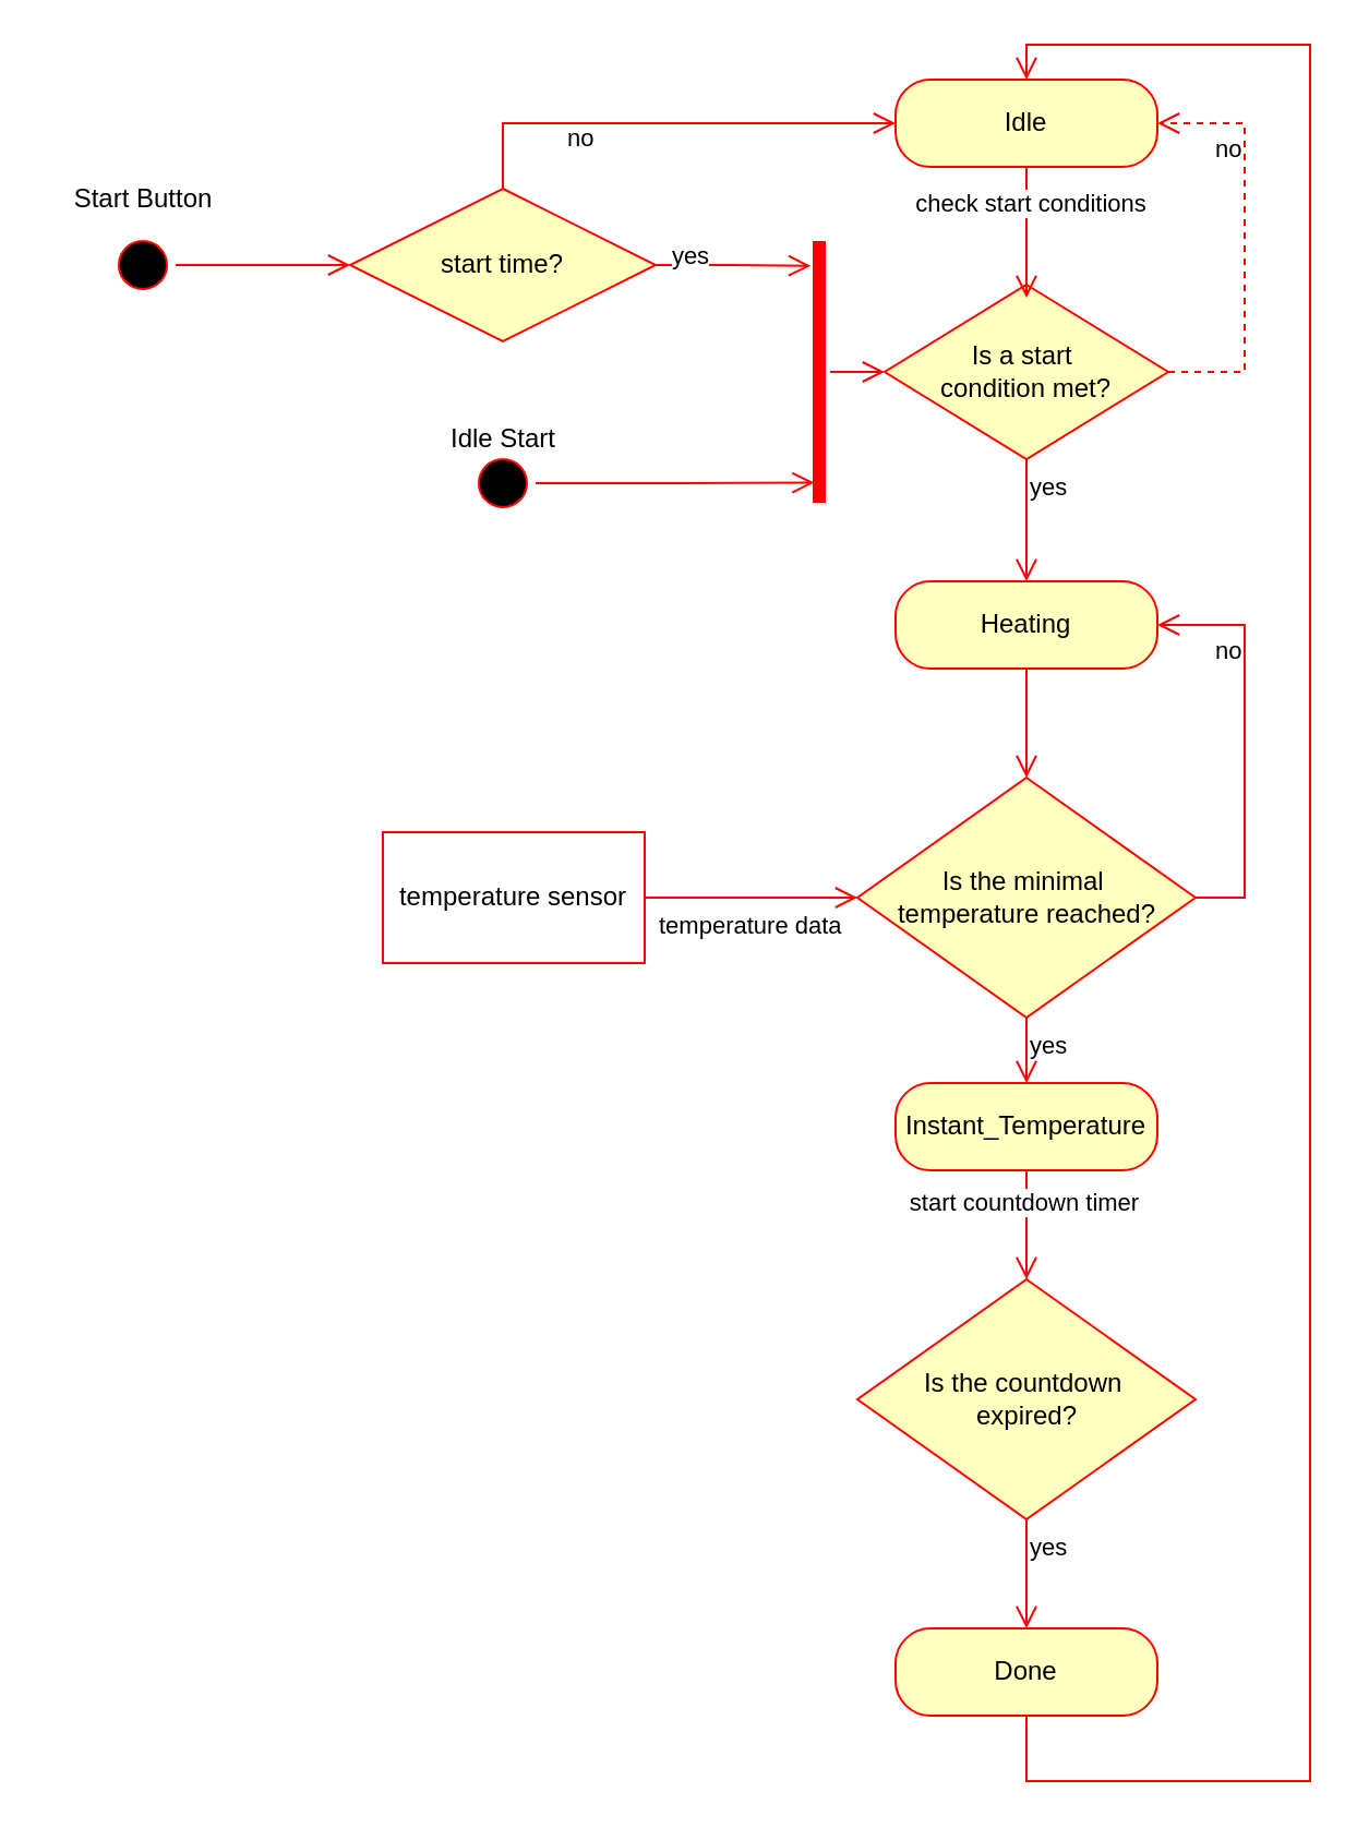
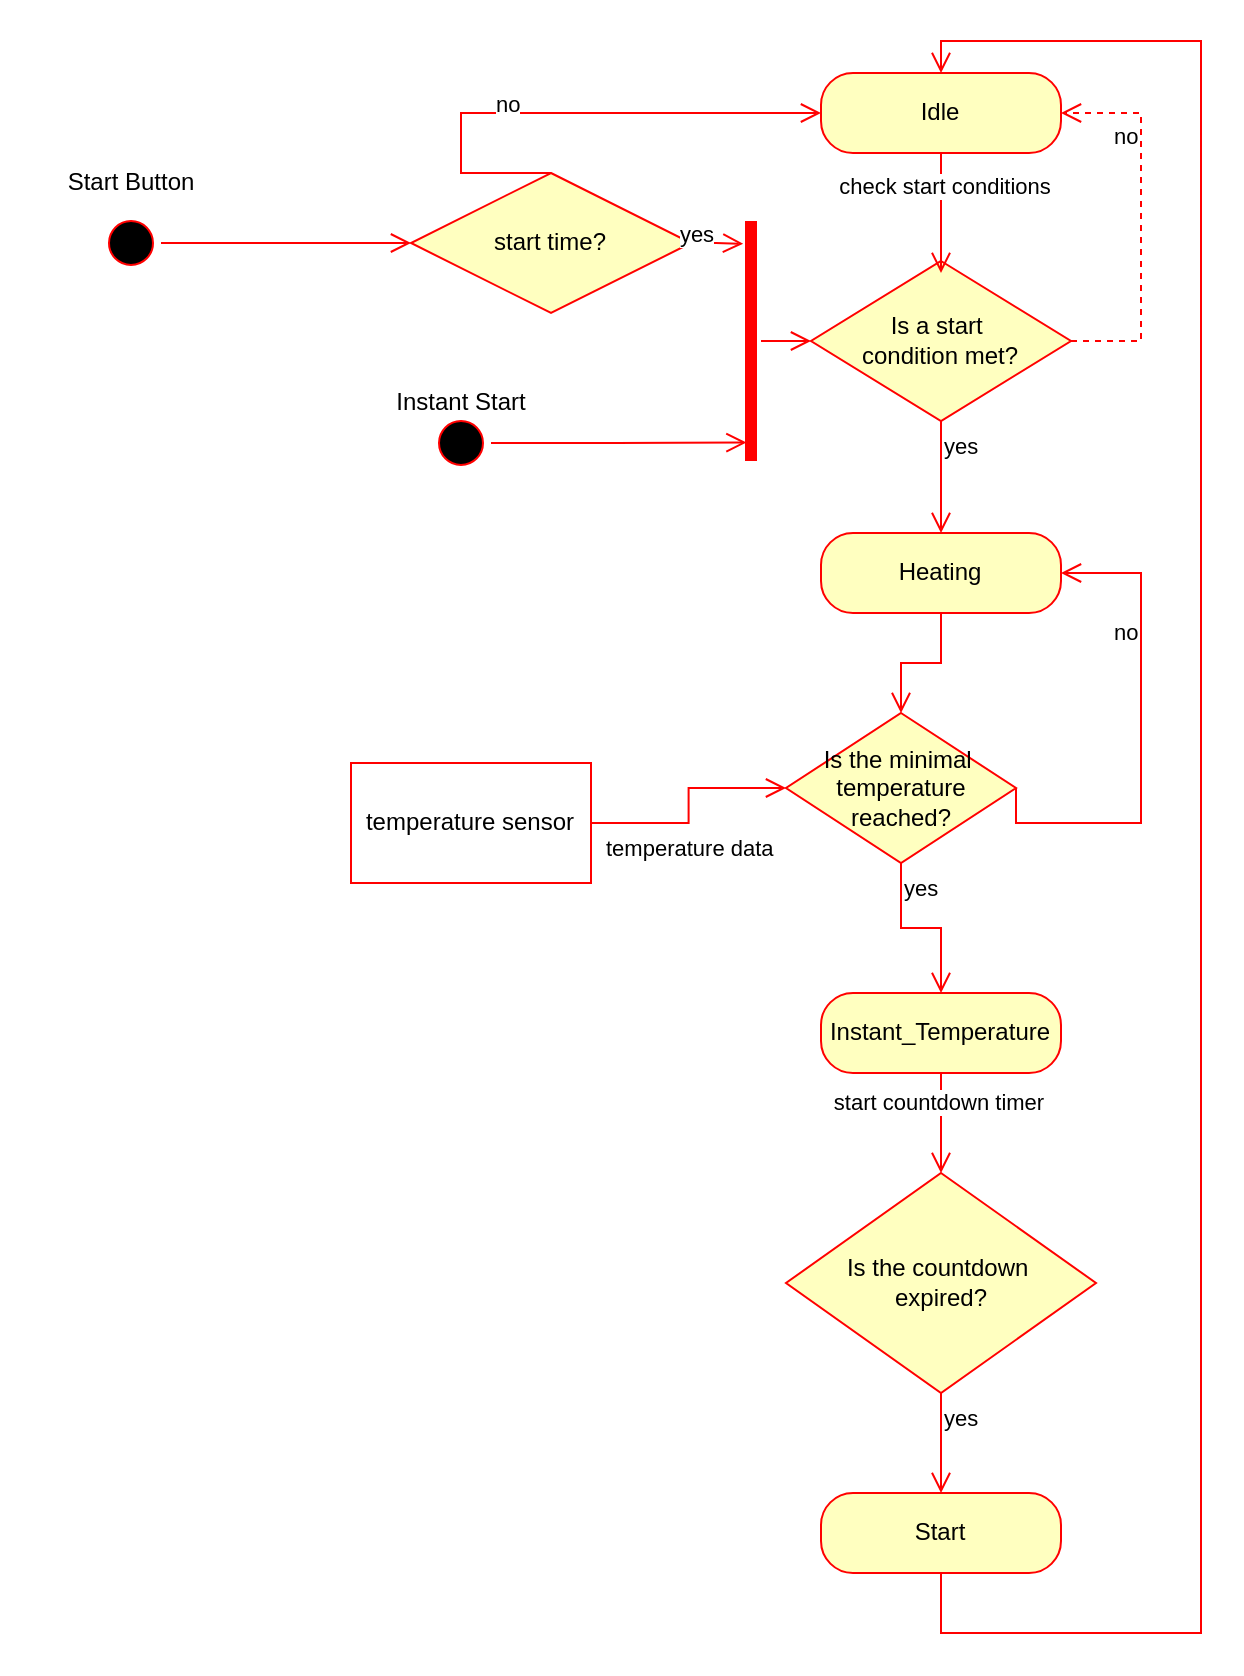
- <mxCell id="6" value="start time?" style="rhombus;whiteSpace=wrap;html=1;fontColor=#000000;fillColor=#ffffc0;strokeColor=#ff0000;" vertex="1" parent="1"><mxGeometry x="160" y="86" width="140" height="70" as="geometry" /></mxCell>
+ <mxCell id="6" value="start time?" style="rhombus;whiteSpace=wrap;html=1;fontColor=#000000;fillColor=#ffffc0;strokeColor=#ff0000;" vertex="1" parent="1"><mxGeometry x="205" y="86" width="140" height="70" as="geometry" /></mxCell>
- <mxCell id="10" value="Idle Start" style="text;html=1;align=center;verticalAlign=middle;resizable=0;points=[];autosize=1;strokeColor=none;fillColor=none;" vertex="1" parent="1"><mxGeometry x="185" y="186" width="90" height="30" as="geometry" /></mxCell>
+ <mxCell id="10" value="Instant Start" style="text;html=1;align=center;verticalAlign=middle;resizable=0;points=[];autosize=1;strokeColor=none;fillColor=none;" vertex="1" parent="1"><mxGeometry x="185" y="186" width="90" height="30" as="geometry" /></mxCell>
- <mxCell id="22" value="Is the minimal&amp;nbsp;&lt;div&gt;temperature reached?&lt;/div&gt;" style="rhombus;whiteSpace=wrap;html=1;fontColor=#000000;fillColor=#ffffc0;strokeColor=#ff0000;" vertex="1" parent="1"><mxGeometry x="392.5" y="356" width="155" height="110" as="geometry" /></mxCell>
+ <mxCell id="22" value="Is the minimal&amp;nbsp;&lt;div&gt;temperature reached?&lt;/div&gt;" style="rhombus;whiteSpace=wrap;html=1;fontColor=#000000;fillColor=#ffffc0;strokeColor=#ff0000;" vertex="1" parent="1"><mxGeometry x="392.5" y="356" width="115" height="75" as="geometry" /></mxCell>
- <mxCell id="30" value="Done" style="rounded=1;whiteSpace=wrap;html=1;arcSize=40;fontColor=#000000;fillColor=#ffffc0;strokeColor=#ff0000;" vertex="1" parent="1"><mxGeometry x="410" y="746" width="120" height="40" as="geometry" /></mxCell>
+ <mxCell id="30" value="Start" style="rounded=1;whiteSpace=wrap;html=1;arcSize=40;fontColor=#000000;fillColor=#ffffc0;strokeColor=#ff0000;" vertex="1" parent="1"><mxGeometry x="410" y="746" width="120" height="40" as="geometry" /></mxCell>
